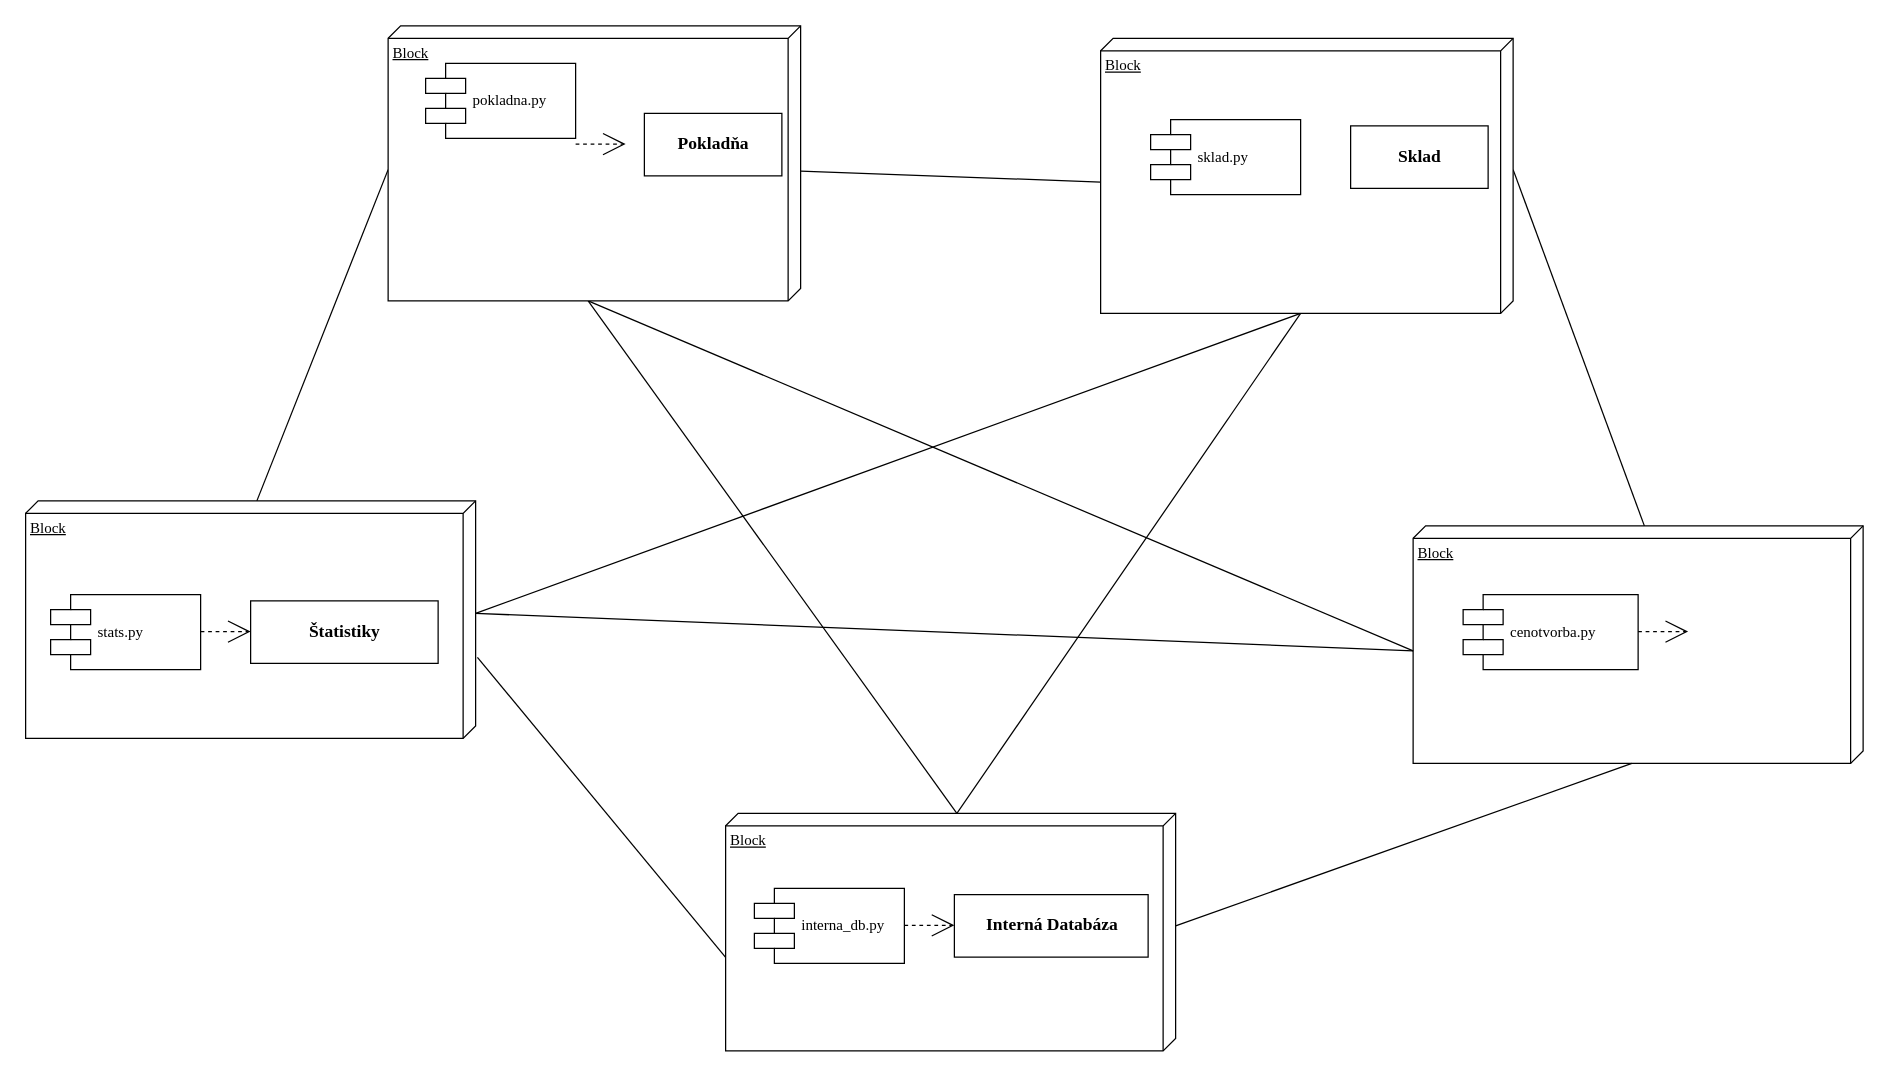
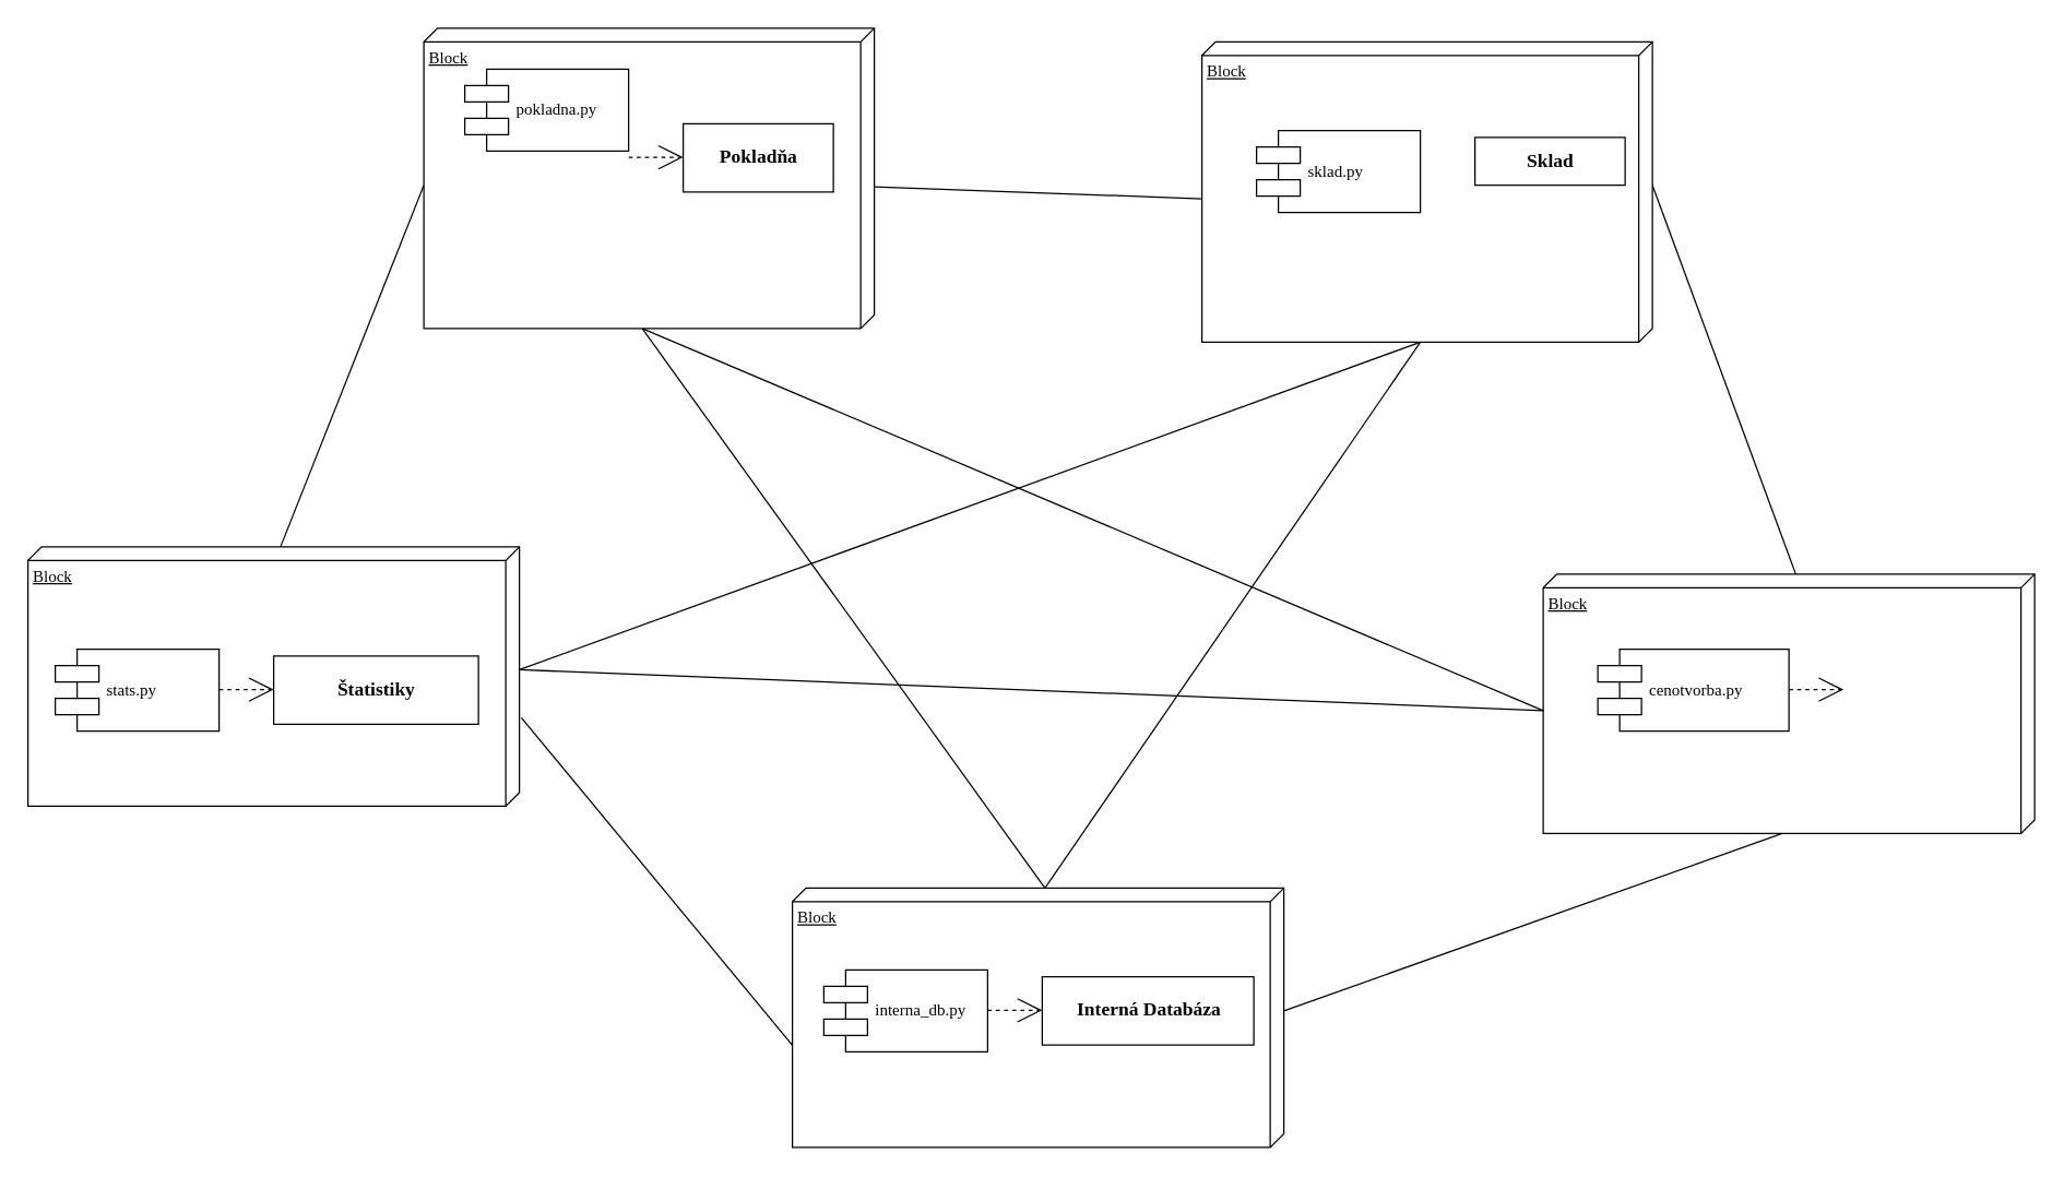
- <mxCell id="29" value="Pokladňa" style="html=1;rounded=0;shadow=0;comic=0;labelBackgroundColor=none;strokeWidth=1;fontFamily=Verdana;fontSize=14;align=center;fontStyle=1" parent="27" vertex="1"><mxGeometry x="205" y="70" width="110" height="50" as="geometry" /></mxCell>
+ <mxCell id="29" value="Pokladňa" style="html=1;rounded=0;shadow=0;comic=0;labelBackgroundColor=none;strokeWidth=1;fontFamily=Verdana;fontSize=14;align=center;fontStyle=1" parent="27" vertex="1"><mxGeometry x="190" y="70" width="110" height="50" as="geometry" /></mxCell>
- <mxCell id="26" value="Sklad" style="html=1;rounded=0;shadow=0;comic=0;labelBackgroundColor=none;strokeWidth=1;fontFamily=Verdana;fontSize=14;align=center;fontStyle=1" parent="23" vertex="1"><mxGeometry x="200" y="70" width="110" height="50" as="geometry" /></mxCell>
+ <mxCell id="26" value="Sklad" style="html=1;rounded=0;shadow=0;comic=0;labelBackgroundColor=none;strokeWidth=1;fontFamily=Verdana;fontSize=14;align=center;fontStyle=1" parent="23" vertex="1"><mxGeometry x="200" y="70" width="110" height="35" as="geometry" /></mxCell>
